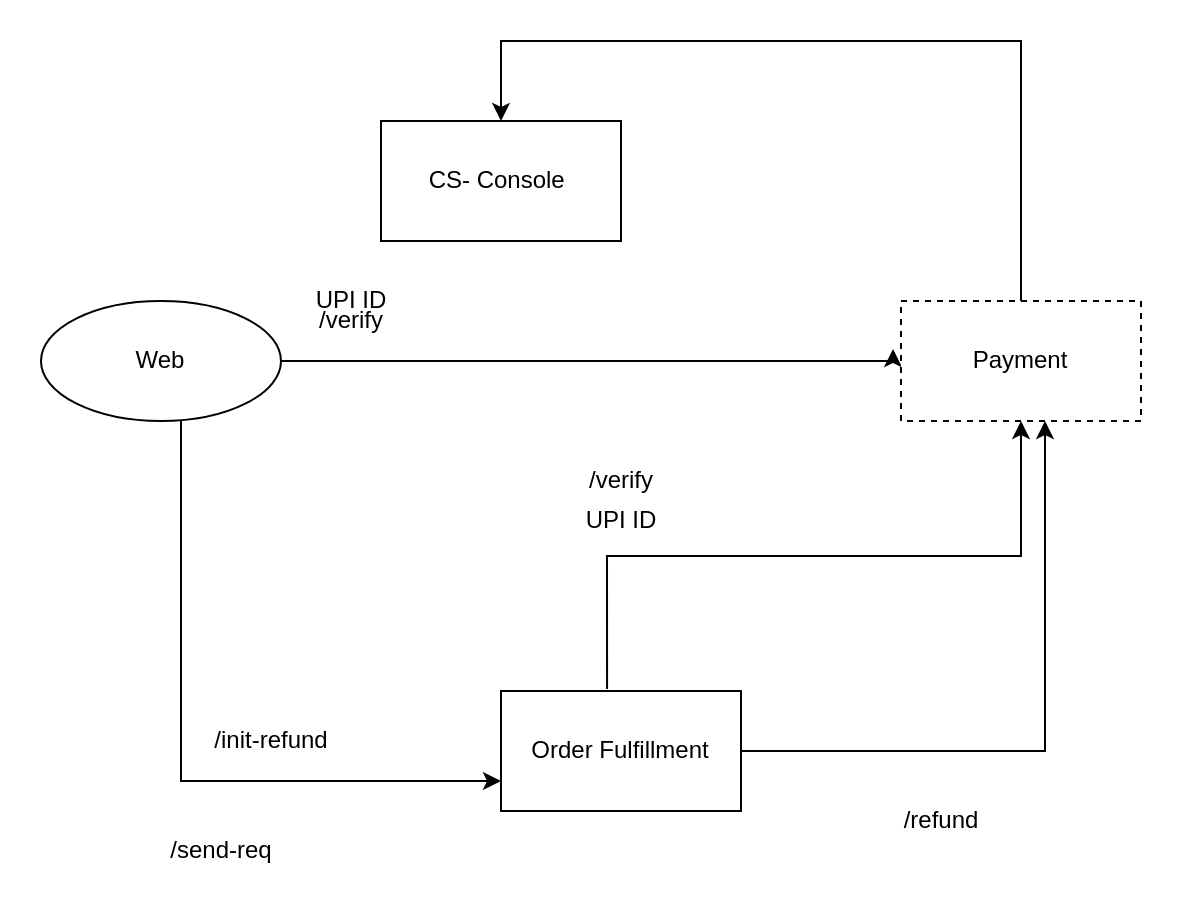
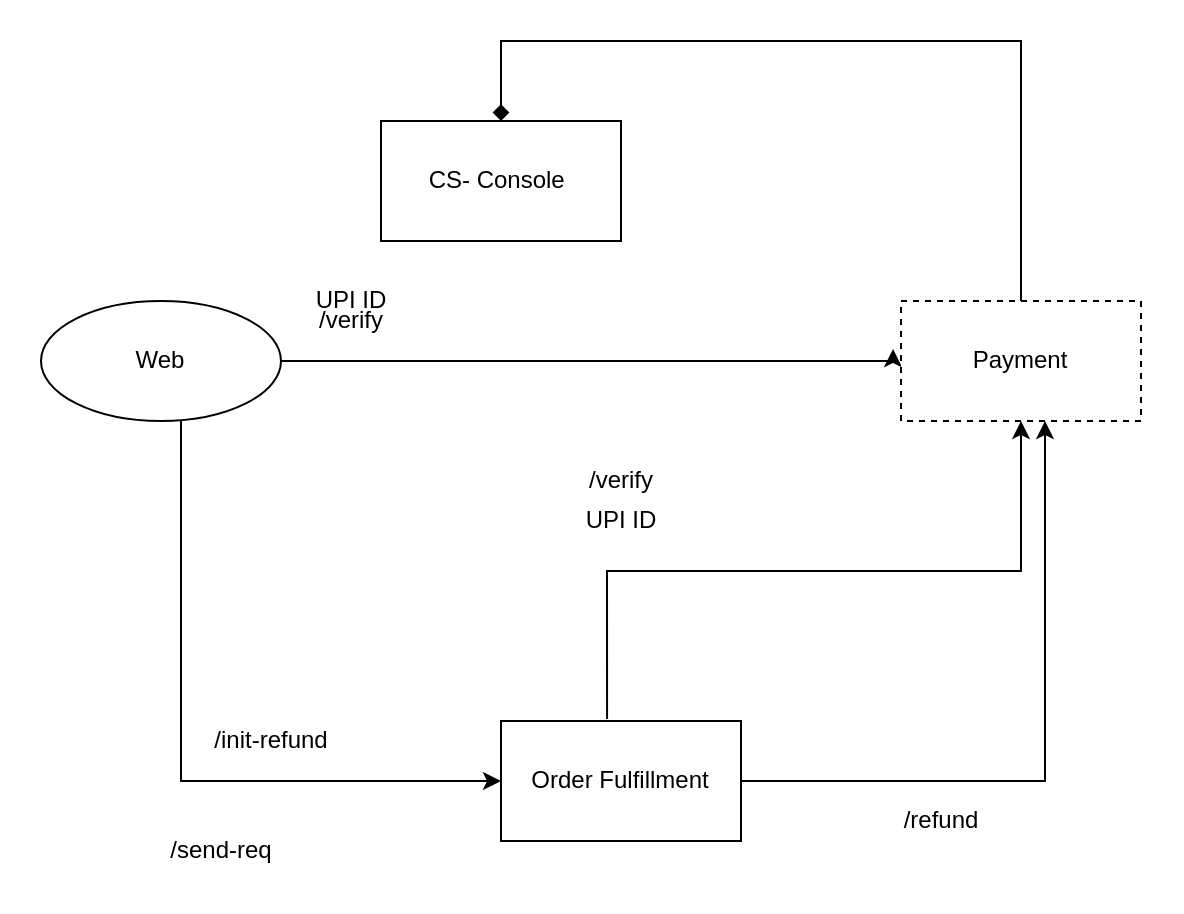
- <mxCell id="6" value="" style="edgeStyle=orthogonalEdgeStyle;rounded=0;orthogonalLoop=1;jettySize=auto;html=1;" edge="1" parent="1" source="7" target="15"><mxGeometry relative="1" as="geometry"><Array as="points"><mxPoint x="510" y="20" /></Array></mxGeometry></mxCell>
+ <mxCell id="6" value="" style="edgeStyle=orthogonalEdgeStyle;rounded=0;orthogonalLoop=1;jettySize=auto;html=1;endArrow=diamond;" edge="1" parent="1" source="7" target="15"><mxGeometry relative="1" as="geometry"><Array as="points"><mxPoint x="510" y="20" /></Array></mxGeometry></mxCell>
- <mxCell id="9" value="Order Fulfillment" style="rounded=0;whiteSpace=wrap;html=1;" vertex="1" parent="1"><mxGeometry x="250" y="345" width="120" height="60" as="geometry" /></mxCell>
+ <mxCell id="9" value="Order Fulfillment" style="rounded=0;whiteSpace=wrap;html=1;" vertex="1" parent="1"><mxGeometry x="250" y="360" width="120" height="60" as="geometry" /></mxCell>
